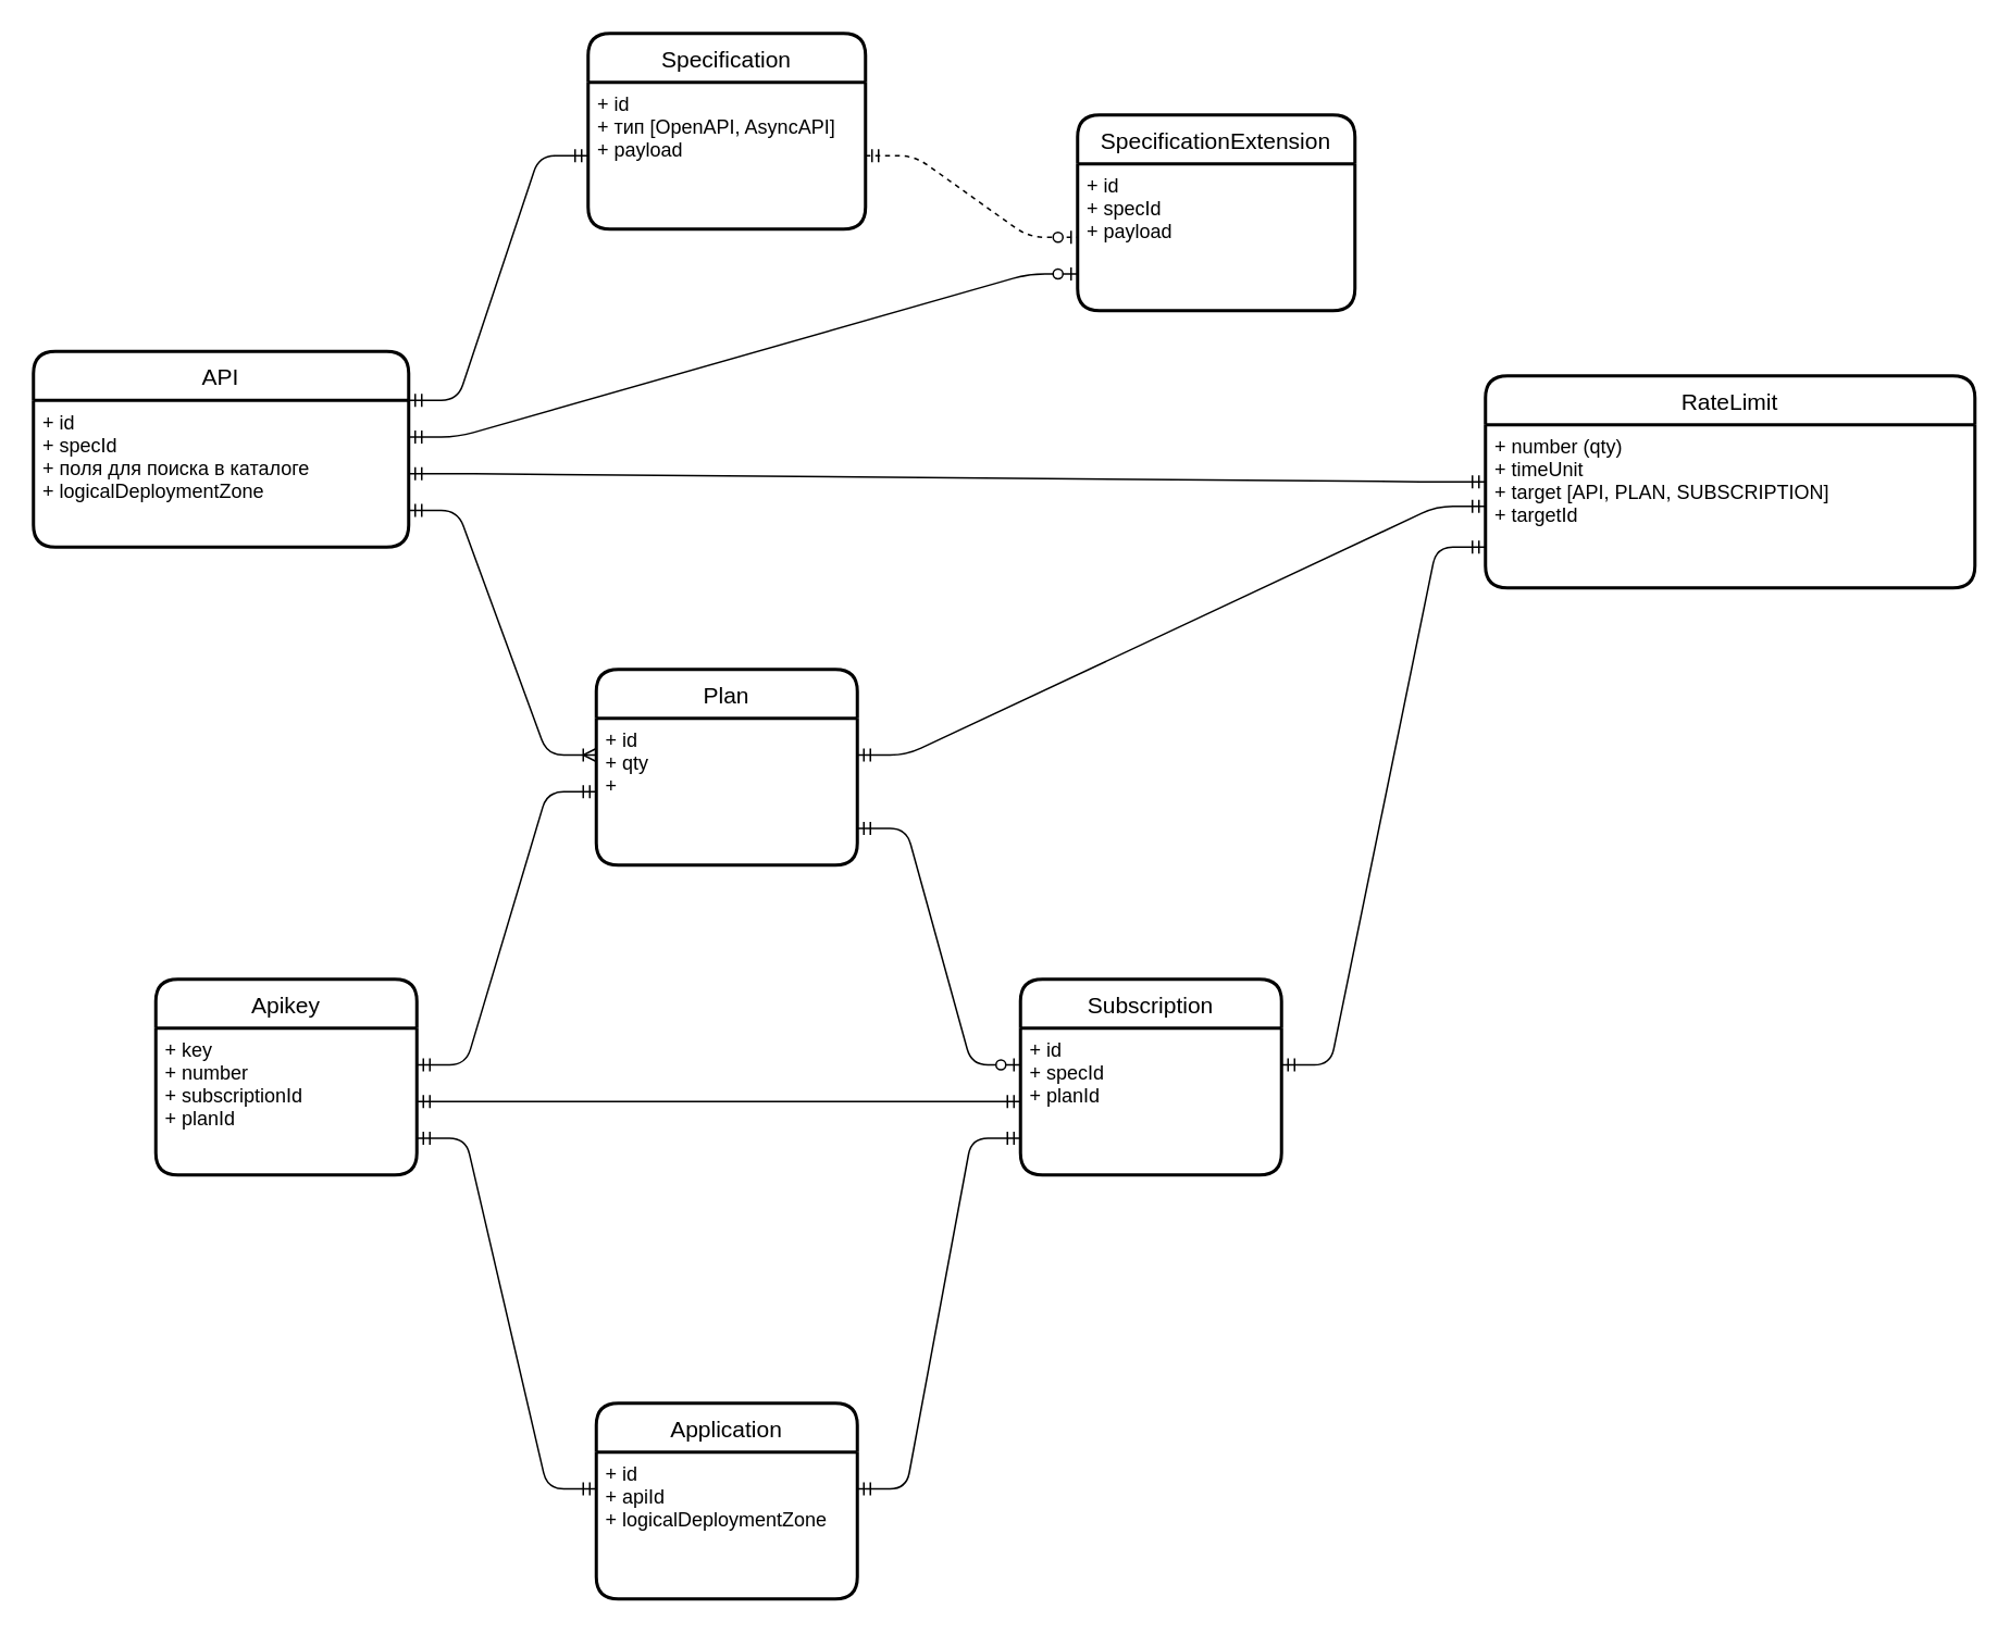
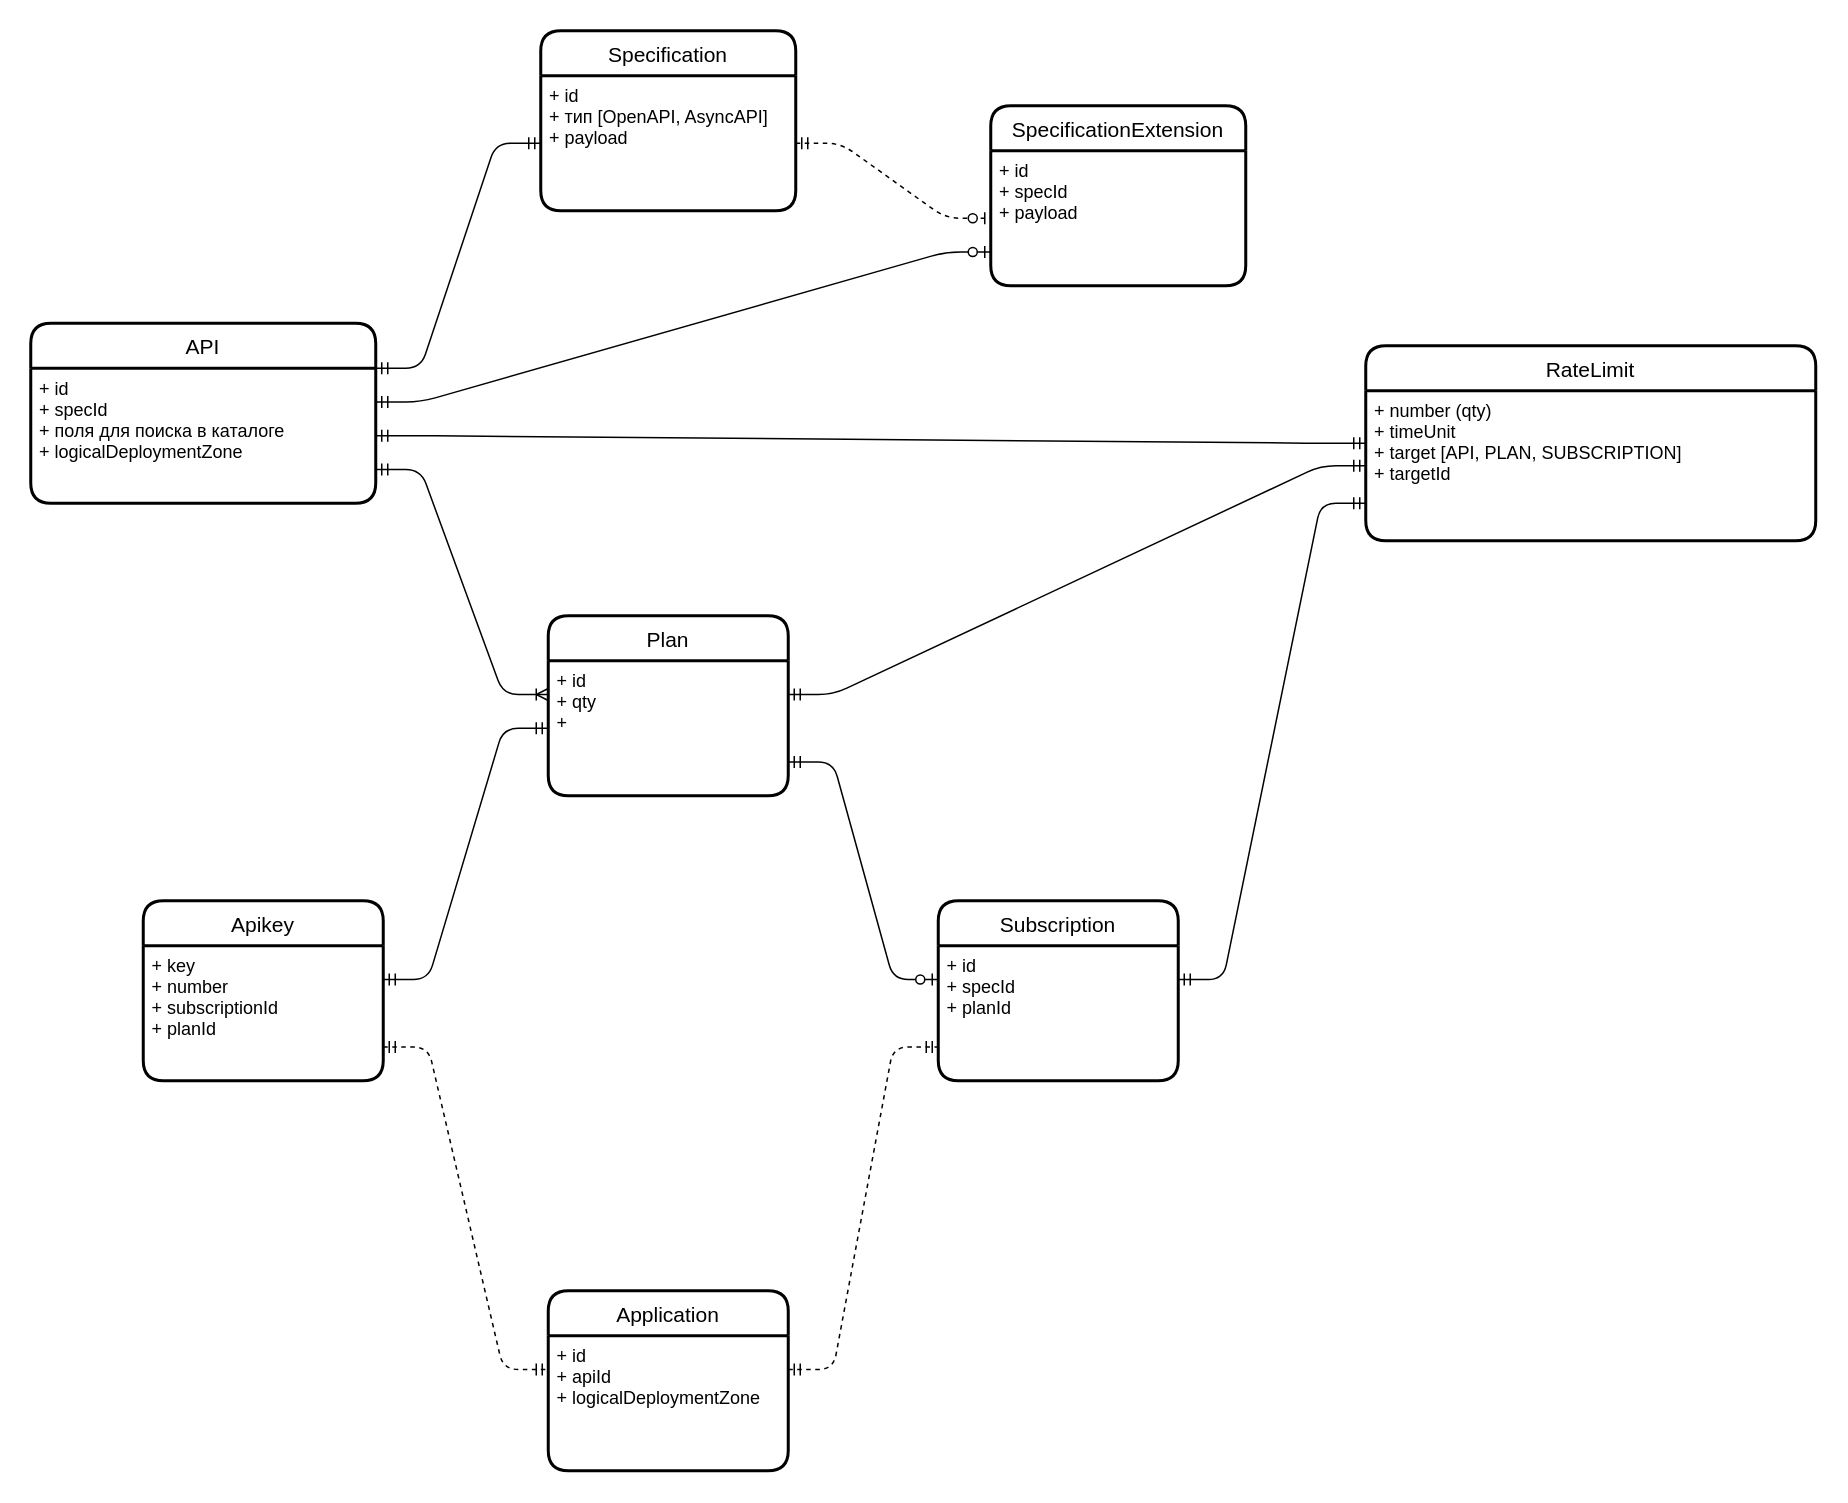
- <mxCell id="19" value="" style="edgeStyle=entityRelationEdgeStyle;fontSize=12;html=1;endArrow=ERmandOne;startArrow=ERmandOne;exitX=1;exitY=0.5;exitDx=0;exitDy=0;entryX=0;entryY=0.5;entryDx=0;entryDy=0;" parent="1" source="13" target="11" edge="1"><mxGeometry width="100" height="100" relative="1" as="geometry"><mxPoint x="550" y="670" as="sourcePoint" /><mxPoint x="650" y="570" as="targetPoint" /></mxGeometry></mxCell>
- <mxCell id="17" value="" style="edgeStyle=entityRelationEdgeStyle;fontSize=12;html=1;endArrow=ERmandOne;startArrow=ERmandOne;exitX=1;exitY=0.25;exitDx=0;exitDy=0;entryX=0;entryY=0.75;entryDx=0;entryDy=0;" parent="1" source="5" target="11" edge="1"><mxGeometry width="100" height="100" relative="1" as="geometry"><mxPoint x="550" y="670" as="sourcePoint" /><mxPoint x="650" y="570" as="targetPoint" /></mxGeometry></mxCell>
+ <mxCell id="17" value="" style="edgeStyle=entityRelationEdgeStyle;fontSize=12;html=1;endArrow=ERmandOne;startArrow=ERmandOne;exitX=1;exitY=0.25;exitDx=0;exitDy=0;entryX=0;entryY=0.75;entryDx=0;entryDy=0;dashed=1;" parent="1" source="5" target="11" edge="1"><mxGeometry width="100" height="100" relative="1" as="geometry"><mxPoint x="550" y="670" as="sourcePoint" /><mxPoint x="650" y="570" as="targetPoint" /></mxGeometry></mxCell>
- <mxCell id="18" value="" style="edgeStyle=entityRelationEdgeStyle;fontSize=12;html=1;endArrow=ERmandOne;startArrow=ERmandOne;exitX=1;exitY=0.75;exitDx=0;exitDy=0;entryX=0;entryY=0.25;entryDx=0;entryDy=0;" parent="1" source="13" target="5" edge="1"><mxGeometry width="100" height="100" relative="1" as="geometry"><mxPoint x="550" y="670" as="sourcePoint" /><mxPoint x="650" y="570" as="targetPoint" /></mxGeometry></mxCell>
+ <mxCell id="18" value="" style="edgeStyle=entityRelationEdgeStyle;fontSize=12;html=1;endArrow=ERmandOne;startArrow=ERmandOne;exitX=1;exitY=0.75;exitDx=0;exitDy=0;entryX=0;entryY=0.25;entryDx=0;entryDy=0;dashed=1;" parent="1" source="13" target="5" edge="1"><mxGeometry width="100" height="100" relative="1" as="geometry"><mxPoint x="550" y="670" as="sourcePoint" /><mxPoint x="650" y="570" as="targetPoint" /></mxGeometry></mxCell>
